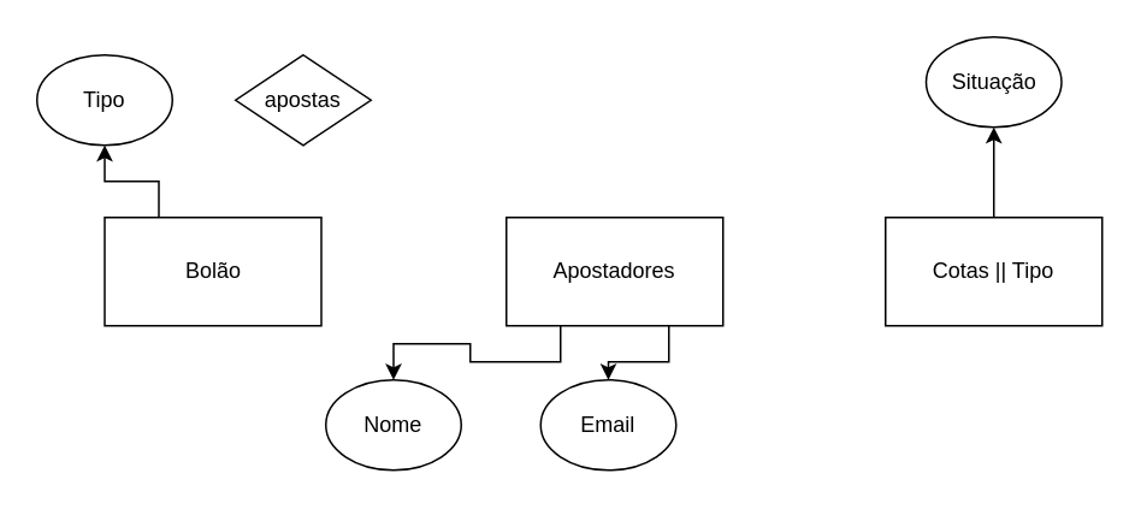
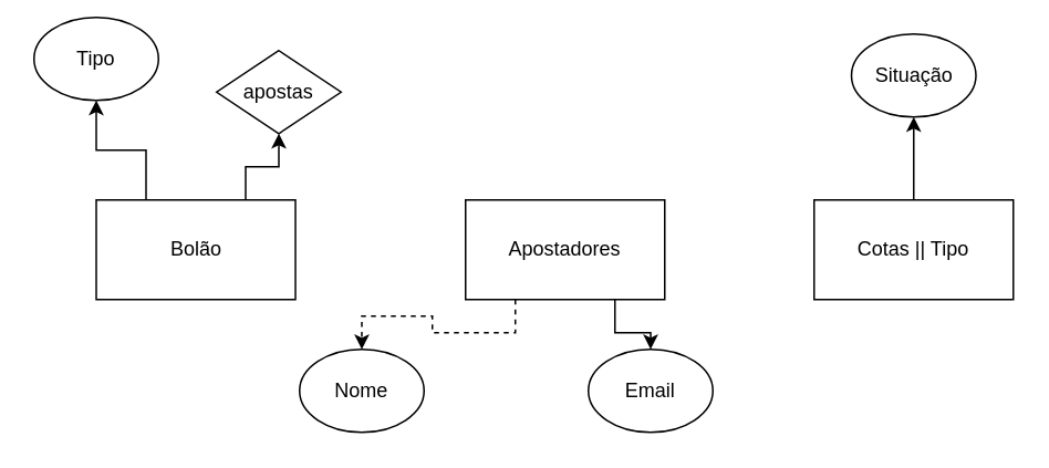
- <mxCell id="5" value="Tipo" style="ellipse;whiteSpace=wrap;html=1;" vertex="1" parent="1"><mxGeometry x="20" y="30" width="75" height="50" as="geometry" /></mxCell>
+ <mxCell id="5" value="Tipo" style="ellipse;whiteSpace=wrap;html=1;" vertex="1" parent="1"><mxGeometry x="20" y="10" width="75" height="50" as="geometry" /></mxCell>
+ <mxCell id="3" style="edgeStyle=orthogonalEdgeStyle;rounded=0;orthogonalLoop=1;jettySize=auto;html=1;exitX=0.75;exitY=0;exitDx=0;exitDy=0;entryX=0.5;entryY=1;entryDx=0;entryDy=0;" edge="1" parent="1" source="4" target="14"><mxGeometry relative="1" as="geometry" /></mxCell>
- <mxCell id="6" style="edgeStyle=orthogonalEdgeStyle;rounded=0;orthogonalLoop=1;jettySize=auto;html=1;entryX=0.5;entryY=0;entryDx=0;entryDy=0;exitX=0.25;exitY=1;exitDx=0;exitDy=0;" edge="1" parent="1" source="8" target="12"><mxGeometry relative="1" as="geometry" /></mxCell>
+ <mxCell id="6" style="edgeStyle=orthogonalEdgeStyle;rounded=0;orthogonalLoop=1;jettySize=auto;html=1;entryX=0.5;entryY=0;entryDx=0;entryDy=0;exitX=0.25;exitY=1;exitDx=0;exitDy=0;dashed=1;" edge="1" parent="1" source="8" target="12"><mxGeometry relative="1" as="geometry" /></mxCell>
- <mxCell id="13" value="Email" style="ellipse;whiteSpace=wrap;html=1;" vertex="1" parent="1"><mxGeometry x="299" y="210" width="75" height="50" as="geometry" /></mxCell>
+ <mxCell id="13" value="Email" style="ellipse;whiteSpace=wrap;html=1;" vertex="1" parent="1"><mxGeometry x="354" y="210" width="75" height="50" as="geometry" /></mxCell>
